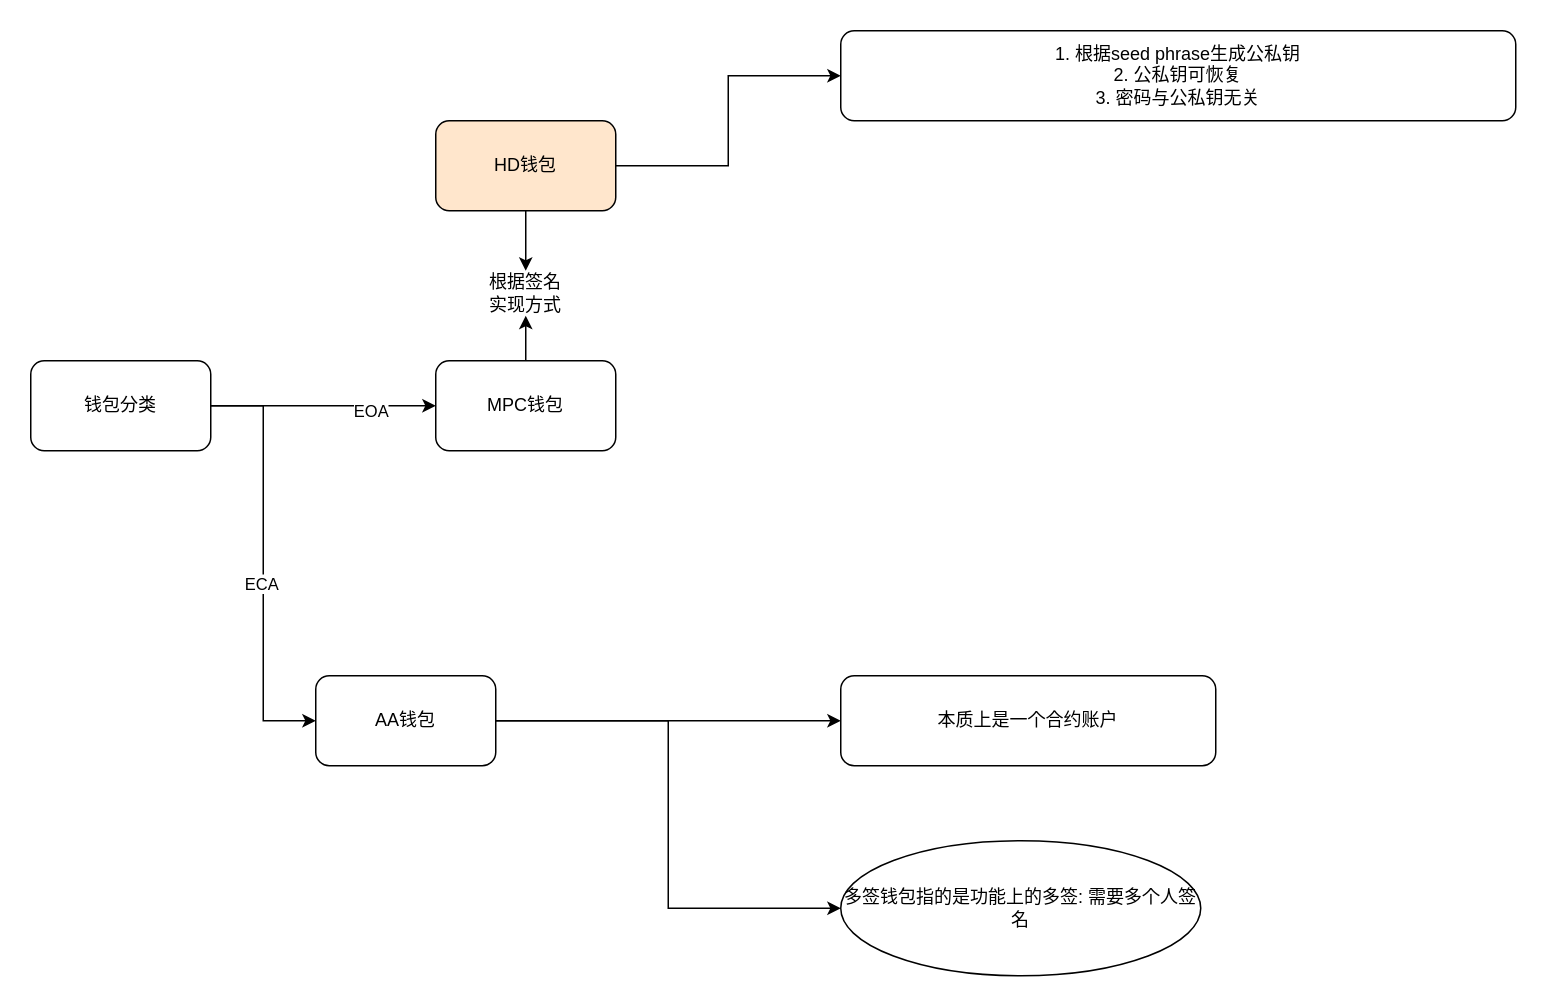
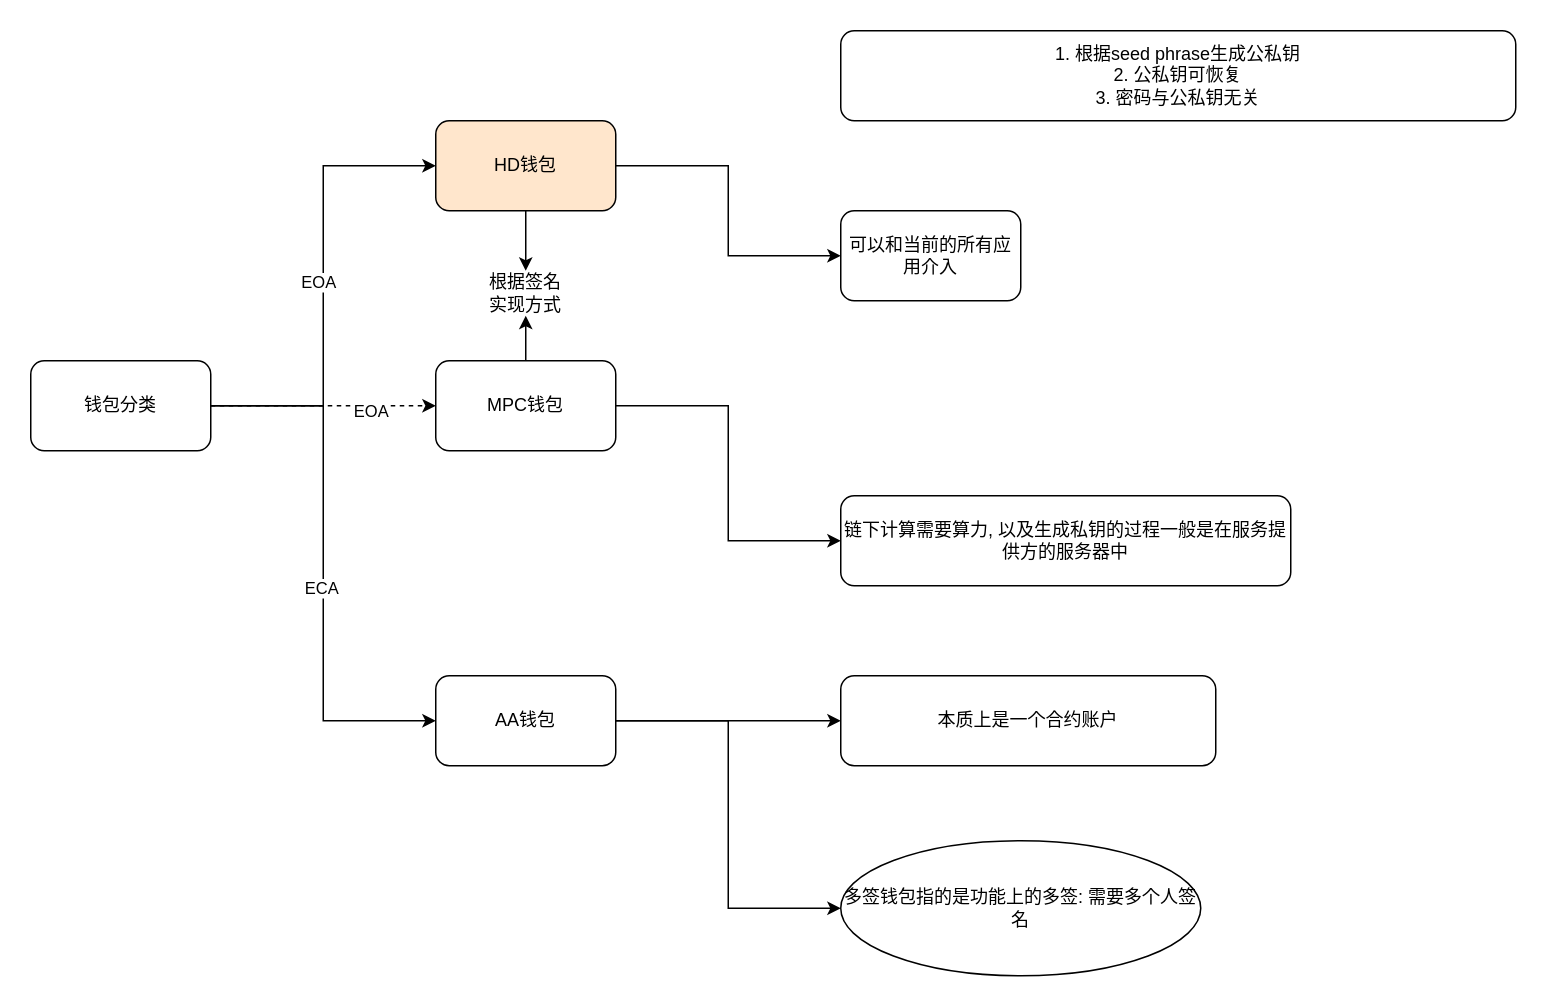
- <mxCell id="10" style="edgeStyle=orthogonalEdgeStyle;rounded=0;orthogonalLoop=1;jettySize=auto;html=1;exitX=1;exitY=0.5;exitDx=0;exitDy=0;entryX=0;entryY=0.5;entryDx=0;entryDy=0;" edge="1" parent="1" source="12" target="19"><mxGeometry relative="1" as="geometry" /></mxCell>
+ <mxCell id="2" style="edgeStyle=orthogonalEdgeStyle;rounded=0;orthogonalLoop=1;jettySize=auto;html=1;exitX=1;exitY=0.5;exitDx=0;exitDy=0;entryX=0;entryY=0.5;entryDx=0;entryDy=0;" edge="1" parent="1" source="8" target="12"><mxGeometry relative="1" as="geometry" /></mxCell>
+ <mxCell id="3" value="EOA" style="edgeLabel;html=1;align=center;verticalAlign=middle;resizable=0;points=[];" vertex="1" connectable="0" parent="2"><mxGeometry x="0.017" y="4" relative="1" as="geometry"><mxPoint as="offset" /></mxGeometry></mxCell>
+ <mxCell id="11" style="edgeStyle=orthogonalEdgeStyle;rounded=0;orthogonalLoop=1;jettySize=auto;html=1;exitX=1;exitY=0.5;exitDx=0;exitDy=0;entryX=0;entryY=0.5;entryDx=0;entryDy=0;" edge="1" parent="1" source="12" target="20"><mxGeometry relative="1" as="geometry" /></mxCell>
+ <mxCell id="20" value="可以和当前的所有应用介入" style="rounded=1;whiteSpace=wrap;html=1;" vertex="1" parent="1"><mxGeometry x="560" y="140" width="120" height="60" as="geometry" /></mxCell>
- <mxCell id="4" style="edgeStyle=orthogonalEdgeStyle;rounded=0;orthogonalLoop=1;jettySize=auto;html=1;exitX=1;exitY=0.5;exitDx=0;exitDy=0;entryX=0;entryY=0.5;entryDx=0;entryDy=0;" edge="1" parent="1" source="8" target="15"><mxGeometry relative="1" as="geometry" /></mxCell>
+ <mxCell id="4" style="edgeStyle=orthogonalEdgeStyle;rounded=0;orthogonalLoop=1;jettySize=auto;html=1;exitX=1;exitY=0.5;exitDx=0;exitDy=0;entryX=0;entryY=0.5;entryDx=0;entryDy=0;dashed=1;" edge="1" parent="1" source="8" target="15"><mxGeometry relative="1" as="geometry" /></mxCell>
+ <mxCell id="14" style="edgeStyle=orthogonalEdgeStyle;rounded=0;orthogonalLoop=1;jettySize=auto;html=1;exitX=1;exitY=0.5;exitDx=0;exitDy=0;entryX=0;entryY=0.5;entryDx=0;entryDy=0;" edge="1" parent="1" source="15" target="22"><mxGeometry relative="1" as="geometry" /></mxCell>
+ <mxCell id="22" value="链下计算需要算力, 以及生成私钥的过程一般是在服务提供方的服务器中" style="rounded=1;whiteSpace=wrap;html=1;" vertex="1" parent="1"><mxGeometry x="560" y="330" width="300" height="60" as="geometry" /></mxCell>
- <mxCell id="18" value="AA钱包" style="rounded=1;whiteSpace=wrap;html=1;" vertex="1" parent="1"><mxGeometry x="210" y="450" width="120" height="60" as="geometry" /></mxCell>
+ <mxCell id="18" value="AA钱包" style="rounded=1;whiteSpace=wrap;html=1;" vertex="1" parent="1"><mxGeometry x="290" y="450" width="120" height="60" as="geometry" /></mxCell>
